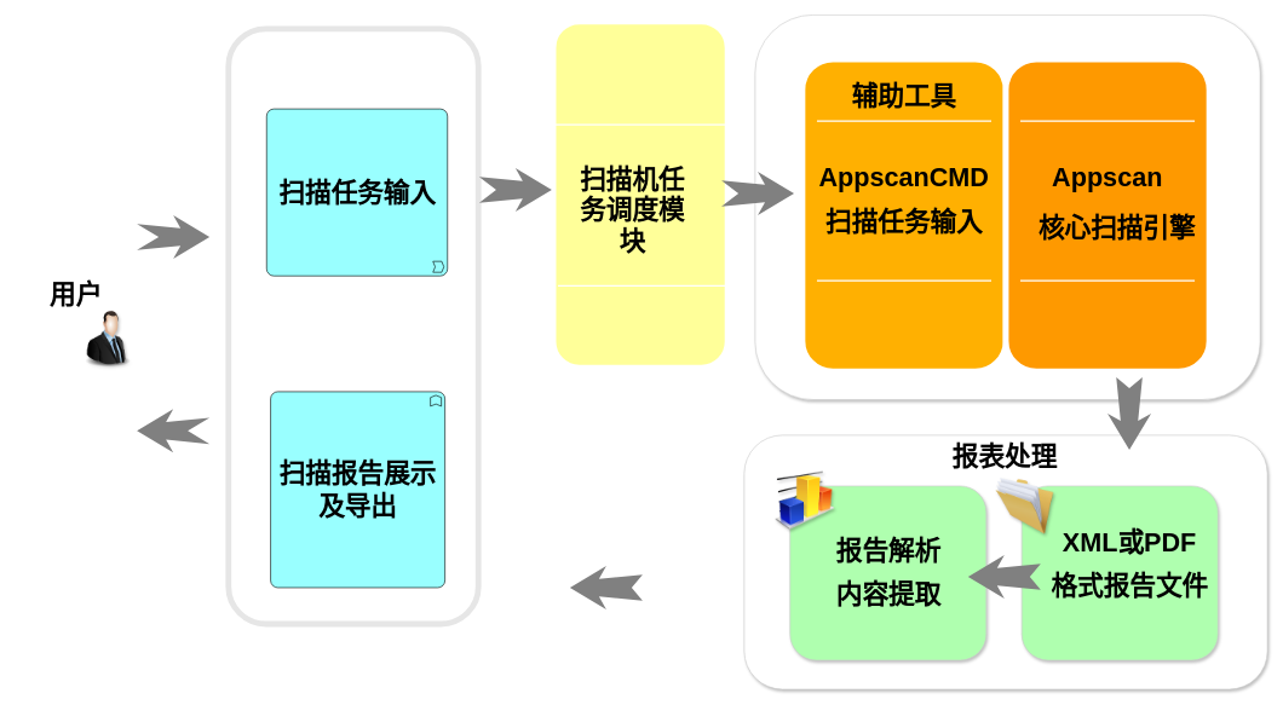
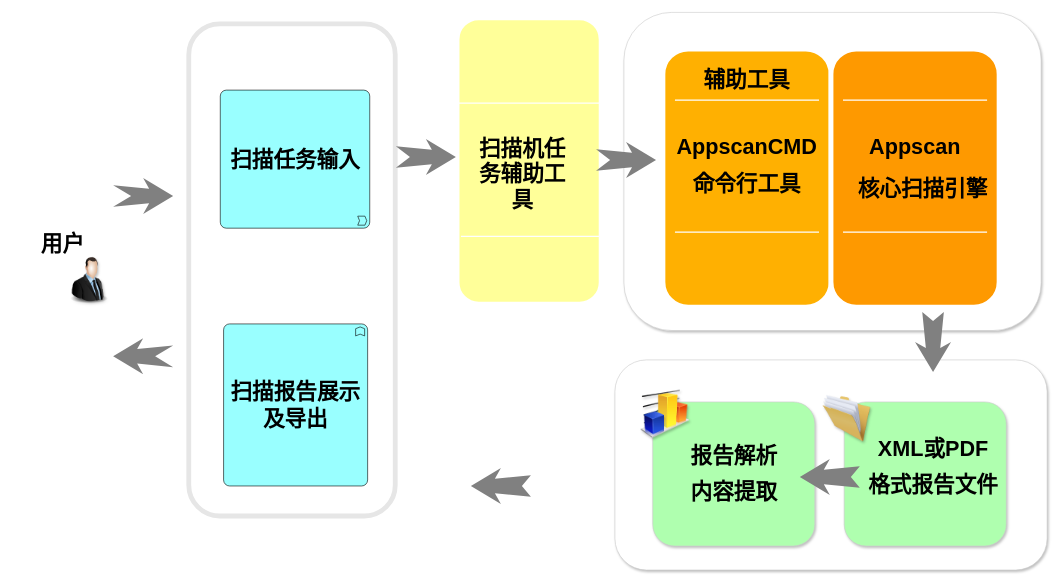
- <mxCell id="12" value="&lt;h1&gt;&lt;font style=&quot;font-size: 36px&quot; color=&quot;#000000&quot;&gt;AppscanCMD&lt;/font&gt;&lt;/h1&gt;&lt;h1&gt;&lt;font style=&quot;font-size: 36px&quot; color=&quot;#000000&quot;&gt;扫描任务输入&lt;/font&gt;&lt;/h1&gt;" style="text;html=1;strokeColor=none;fillColor=none;align=center;verticalAlign=middle;whiteSpace=wrap;rounded=0;shadow=0;fontSize=14;fontColor=#FFFFFF;" parent="1" vertex="1"><mxGeometry x="1104" y="114" width="280" height="320" as="geometry" /></mxCell>
+ <mxCell id="12" value="&lt;h1&gt;&lt;font style=&quot;font-size: 36px&quot; color=&quot;#000000&quot;&gt;AppscanCMD&lt;/font&gt;&lt;/h1&gt;&lt;h1&gt;&lt;font style=&quot;font-size: 36px&quot; color=&quot;#000000&quot;&gt;命令行工具&lt;/font&gt;&lt;/h1&gt;" style="text;html=1;strokeColor=none;fillColor=none;align=center;verticalAlign=middle;whiteSpace=wrap;rounded=0;shadow=0;fontSize=14;fontColor=#FFFFFF;" parent="1" vertex="1"><mxGeometry x="1104" y="114" width="280" height="320" as="geometry" /></mxCell>
- <mxCell id="30" value="&lt;h1&gt;&lt;font color=&quot;#000000&quot; style=&quot;font-size: 36px&quot;&gt;&lt;font&gt;扫描机任务&lt;/font&gt;调度模块&lt;/font&gt;&lt;/h1&gt;&lt;h1&gt;&lt;br&gt;&lt;/h1&gt;" style="text;html=1;strokeColor=none;fillColor=none;align=center;verticalAlign=middle;whiteSpace=wrap;rounded=0;shadow=0;fontSize=14;fontColor=#FFFFFF;direction=south;" parent="1" vertex="1"><mxGeometry x="786" y="159" width="168" height="312" as="geometry" /></mxCell>
+ <mxCell id="30" value="&lt;h1&gt;&lt;font color=&quot;#000000&quot; style=&quot;font-size: 36px&quot;&gt;&lt;font&gt;扫描机任务&lt;/font&gt;辅助工具&lt;/font&gt;&lt;/h1&gt;&lt;h1&gt;&lt;br&gt;&lt;/h1&gt;" style="text;html=1;strokeColor=none;fillColor=none;align=center;verticalAlign=middle;whiteSpace=wrap;rounded=0;shadow=0;fontSize=14;fontColor=#FFFFFF;direction=south;" parent="1" vertex="1"><mxGeometry x="786" y="159" width="168" height="312" as="geometry" /></mxCell>
- <mxCell id="23" value="&lt;h1&gt;&lt;font style=&quot;font-size: 36px&quot;&gt;报表处理&lt;/font&gt;&lt;/h1&gt;" style="text;html=1;strokeColor=none;fillColor=none;align=center;verticalAlign=middle;whiteSpace=wrap;rounded=0;shadow=1;" parent="1" vertex="1"><mxGeometry x="1202.5" y="618" width="359" height="20" as="geometry" /></mxCell>
